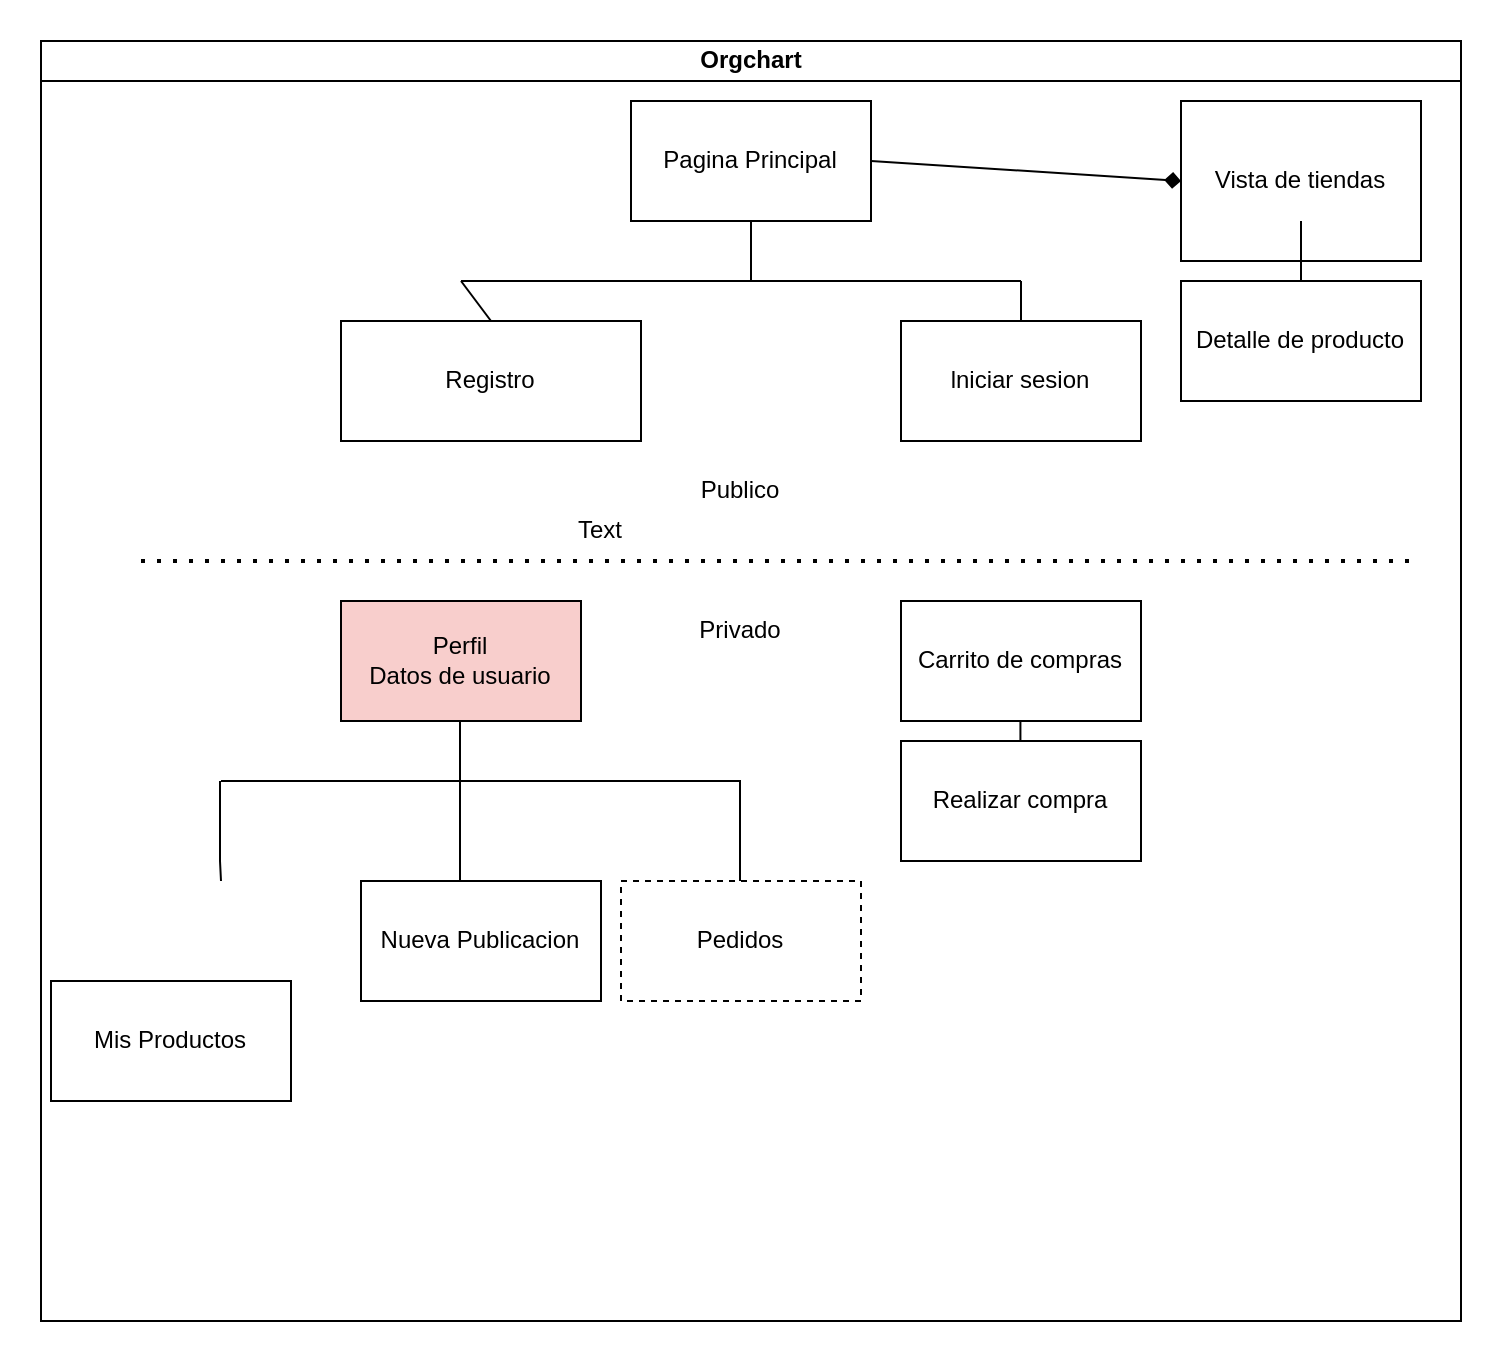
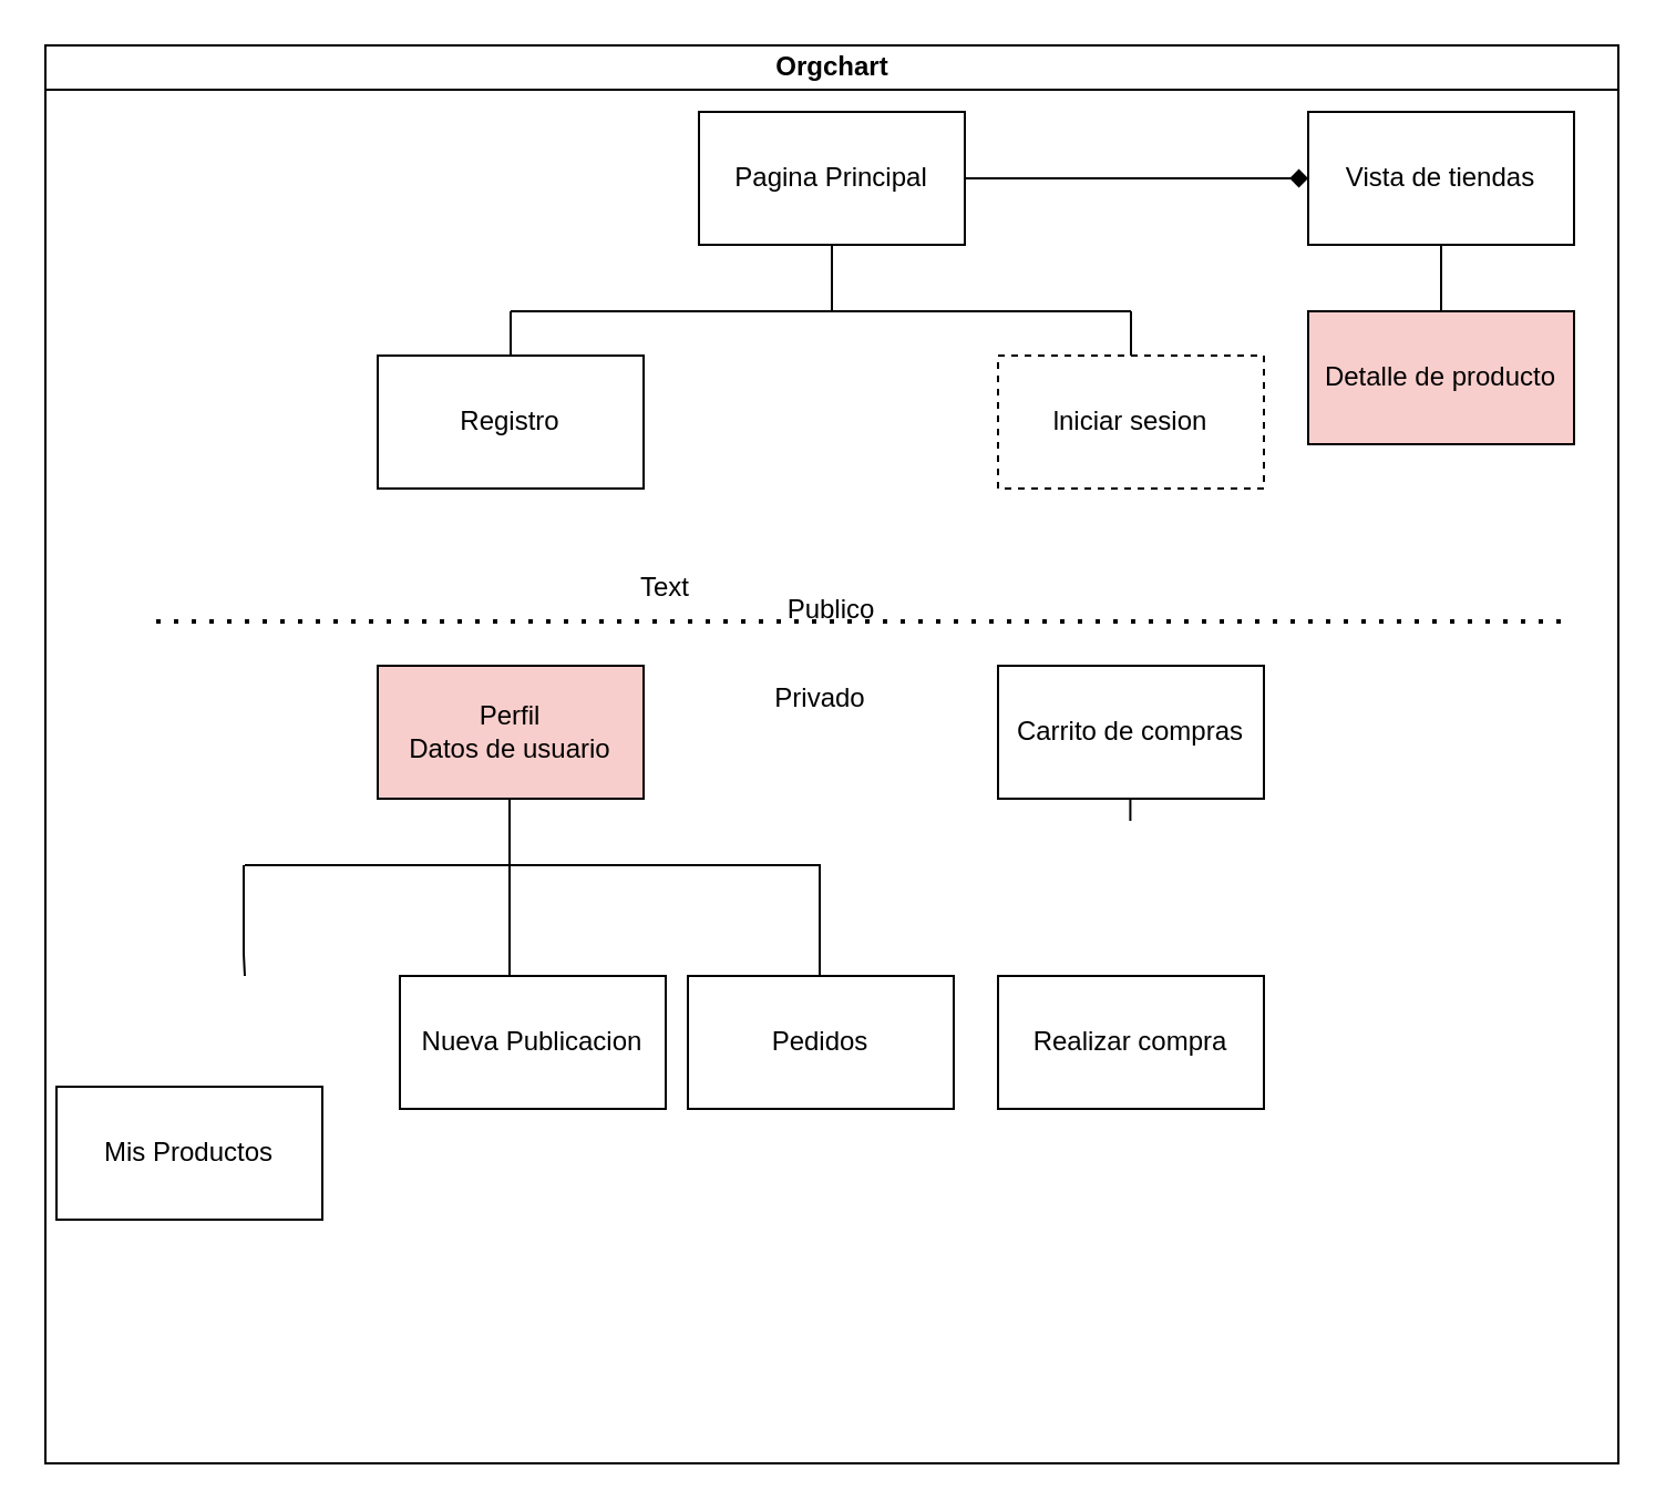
- <mxCell id="13" value="Vista de tiendas" style="rounded=0;whiteSpace=wrap;html=1;" vertex="1" parent="2"><mxGeometry x="570" y="30" width="120" height="80" as="geometry" /></mxCell>
+ <mxCell id="13" value="Vista de tiendas" style="rounded=0;whiteSpace=wrap;html=1;" vertex="1" parent="2"><mxGeometry x="570" y="30" width="120" height="60" as="geometry" /></mxCell>
- <mxCell id="15" value="Detalle de producto" style="rounded=0;whiteSpace=wrap;html=1;" vertex="1" parent="2"><mxGeometry x="570" y="120" width="120" height="60" as="geometry" /></mxCell>
+ <mxCell id="15" value="Detalle de producto" style="rounded=0;whiteSpace=wrap;html=1;fillColor=#f8cecc;" vertex="1" parent="2"><mxGeometry x="570" y="120" width="120" height="60" as="geometry" /></mxCell>
- <mxCell id="4" value="Registro" style="rounded=0;whiteSpace=wrap;html=1;" vertex="1" parent="2"><mxGeometry x="150" y="140" width="150" height="60" as="geometry" /></mxCell>
+ <mxCell id="4" value="Registro" style="rounded=0;whiteSpace=wrap;html=1;" vertex="1" parent="2"><mxGeometry x="150" y="140" width="120" height="60" as="geometry" /></mxCell>
- <mxCell id="5" value="lniciar sesion" style="rounded=0;whiteSpace=wrap;html=1;" vertex="1" parent="2"><mxGeometry x="430" y="140" width="120" height="60" as="geometry" /></mxCell>
+ <mxCell id="5" value="lniciar sesion" style="rounded=0;whiteSpace=wrap;html=1;dashed=1;" vertex="1" parent="2"><mxGeometry x="430" y="140" width="120" height="60" as="geometry" /></mxCell>
- <mxCell id="25" value="Publico" style="text;html=1;align=center;verticalAlign=middle;whiteSpace=wrap;rounded=0;" vertex="1" parent="2"><mxGeometry x="320" y="210" width="60" height="30" as="geometry" /></mxCell>
+ <mxCell id="25" value="Publico" style="text;html=1;align=center;verticalAlign=middle;whiteSpace=wrap;rounded=0;" vertex="1" parent="2"><mxGeometry x="325" y="240" width="60" height="30" as="geometry" /></mxCell>
- <mxCell id="11" value="Realizar compra" style="rounded=0;whiteSpace=wrap;html=1;" vertex="1" parent="2"><mxGeometry x="430" y="350" width="120" height="60" as="geometry" /></mxCell>
+ <mxCell id="11" value="Realizar compra" style="rounded=0;whiteSpace=wrap;html=1;" vertex="1" parent="2"><mxGeometry x="430" y="420" width="120" height="60" as="geometry" /></mxCell>
- <mxCell id="19" value="Pedidos" style="rounded=0;whiteSpace=wrap;html=1;dashed=1;" vertex="1" parent="2"><mxGeometry x="290" y="420" width="120" height="60" as="geometry" /></mxCell>
+ <mxCell id="19" value="Pedidos" style="rounded=0;whiteSpace=wrap;html=1;" vertex="1" parent="2"><mxGeometry x="290" y="420" width="120" height="60" as="geometry" /></mxCell>
